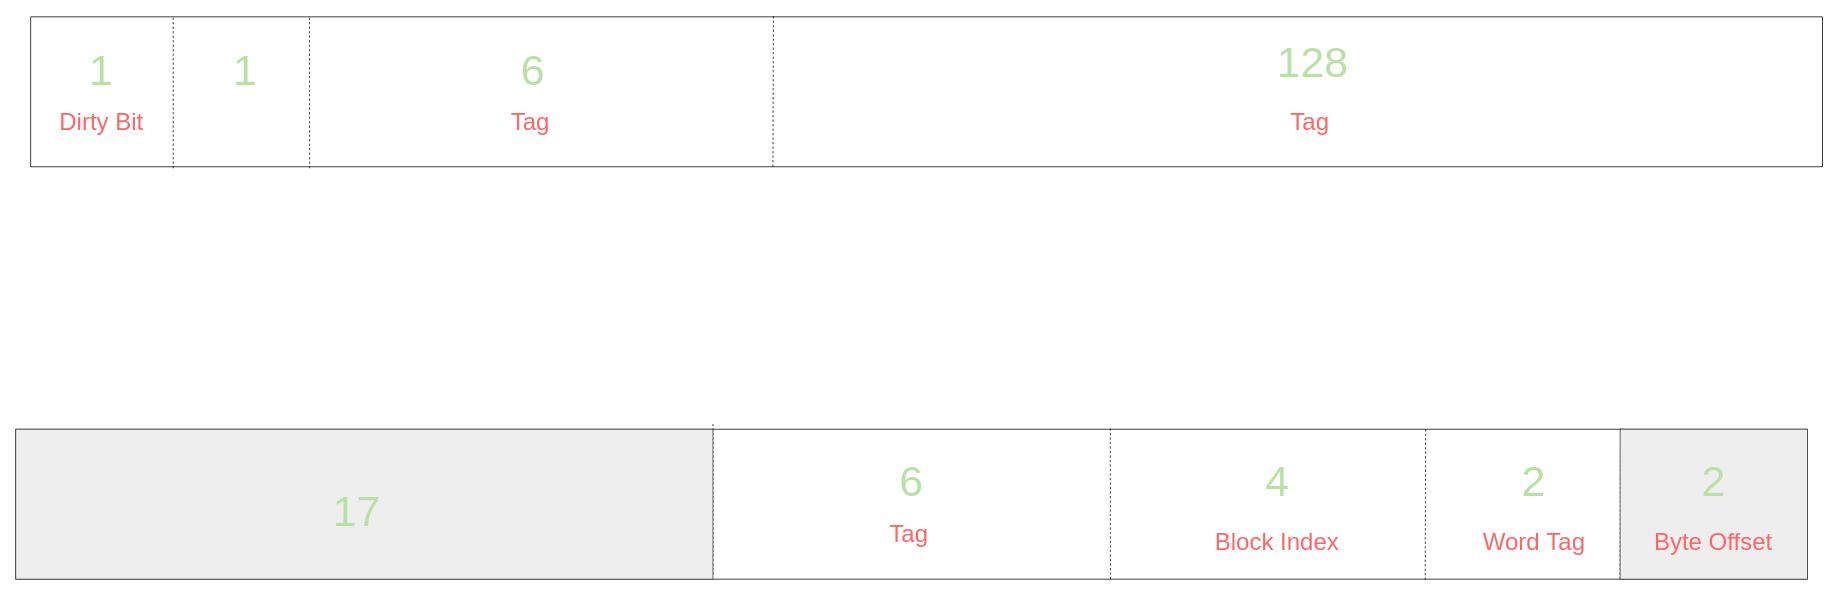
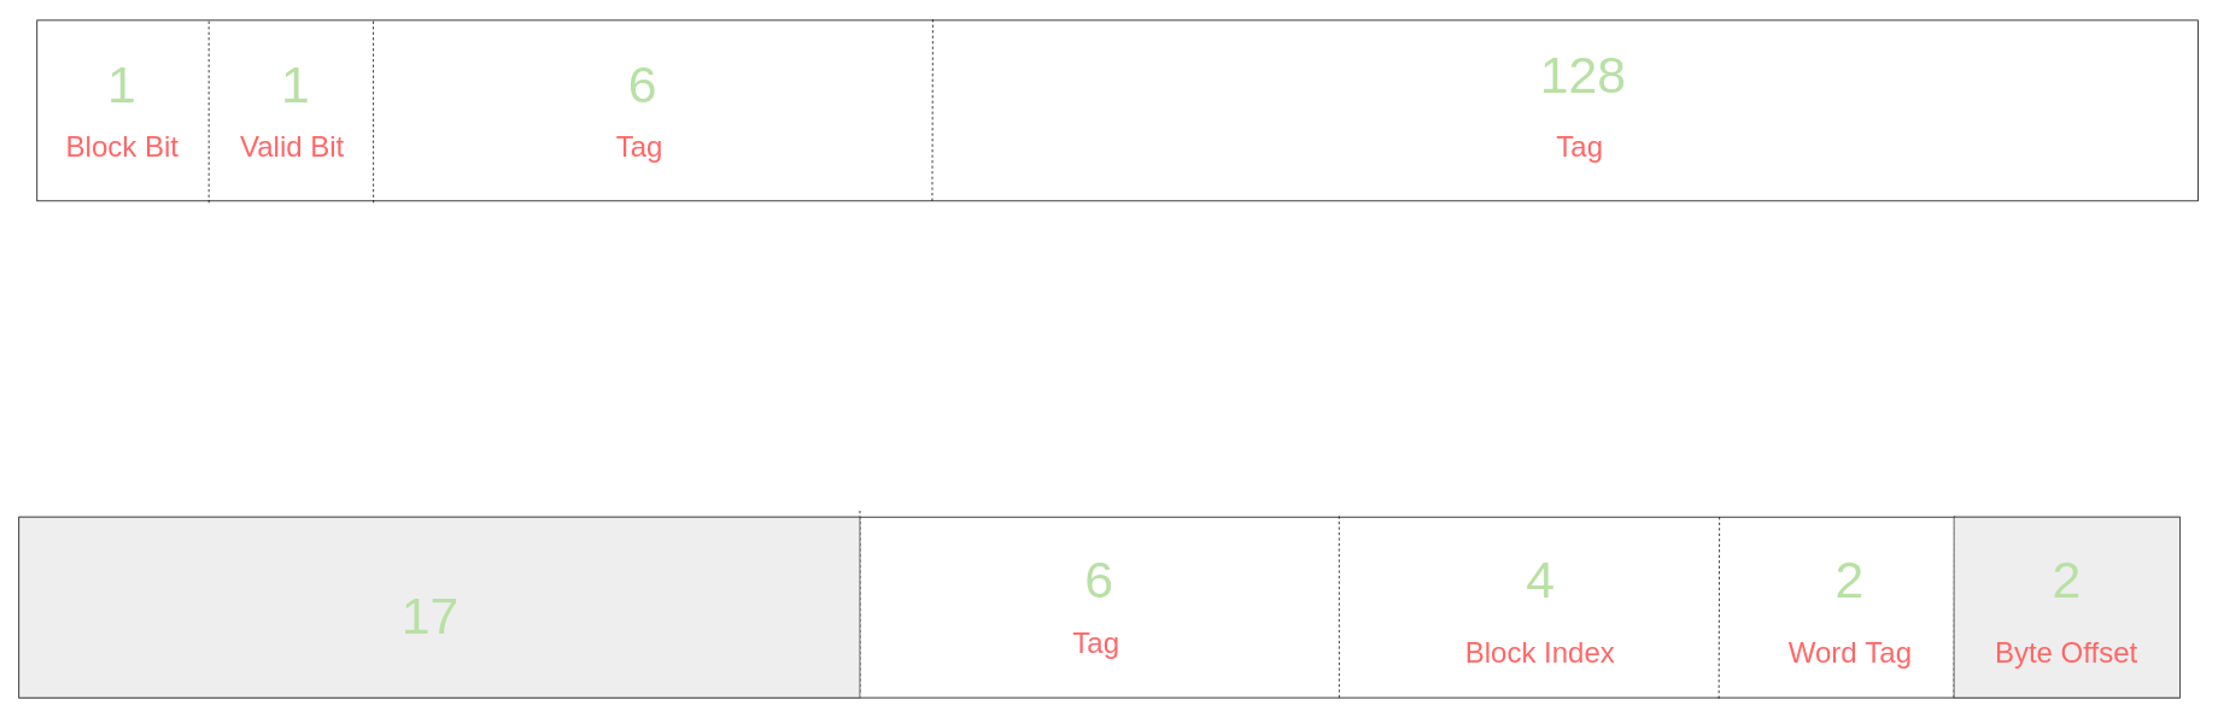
- <mxCell id="6" value="&lt;font style=&quot;font-size: 32px&quot; color=&quot;#ff6666&quot;&gt;Dirty Bit&lt;/font&gt;" style="text;html=1;strokeColor=none;fillColor=none;align=center;verticalAlign=middle;whiteSpace=wrap;rounded=0;" vertex="1" parent="1"><mxGeometry x="57.5" y="152" width="152.5" height="20" as="geometry" /></mxCell>
+ <mxCell id="6" value="&lt;font style=&quot;font-size: 32px&quot; color=&quot;#ff6666&quot;&gt;Block Bit&lt;/font&gt;" style="text;html=1;strokeColor=none;fillColor=none;align=center;verticalAlign=middle;whiteSpace=wrap;rounded=0;" vertex="1" parent="1"><mxGeometry x="57.5" y="152" width="152.5" height="20" as="geometry" /></mxCell>
+ <mxCell id="9" value="&lt;font style=&quot;font-size: 32px&quot; color=&quot;#ff6666&quot;&gt;Valid Bit&lt;/font&gt;" style="text;html=1;strokeColor=none;fillColor=none;align=center;verticalAlign=middle;whiteSpace=wrap;rounded=0;" vertex="1" parent="1"><mxGeometry x="246" y="152" width="152.5" height="20" as="geometry" /></mxCell>
